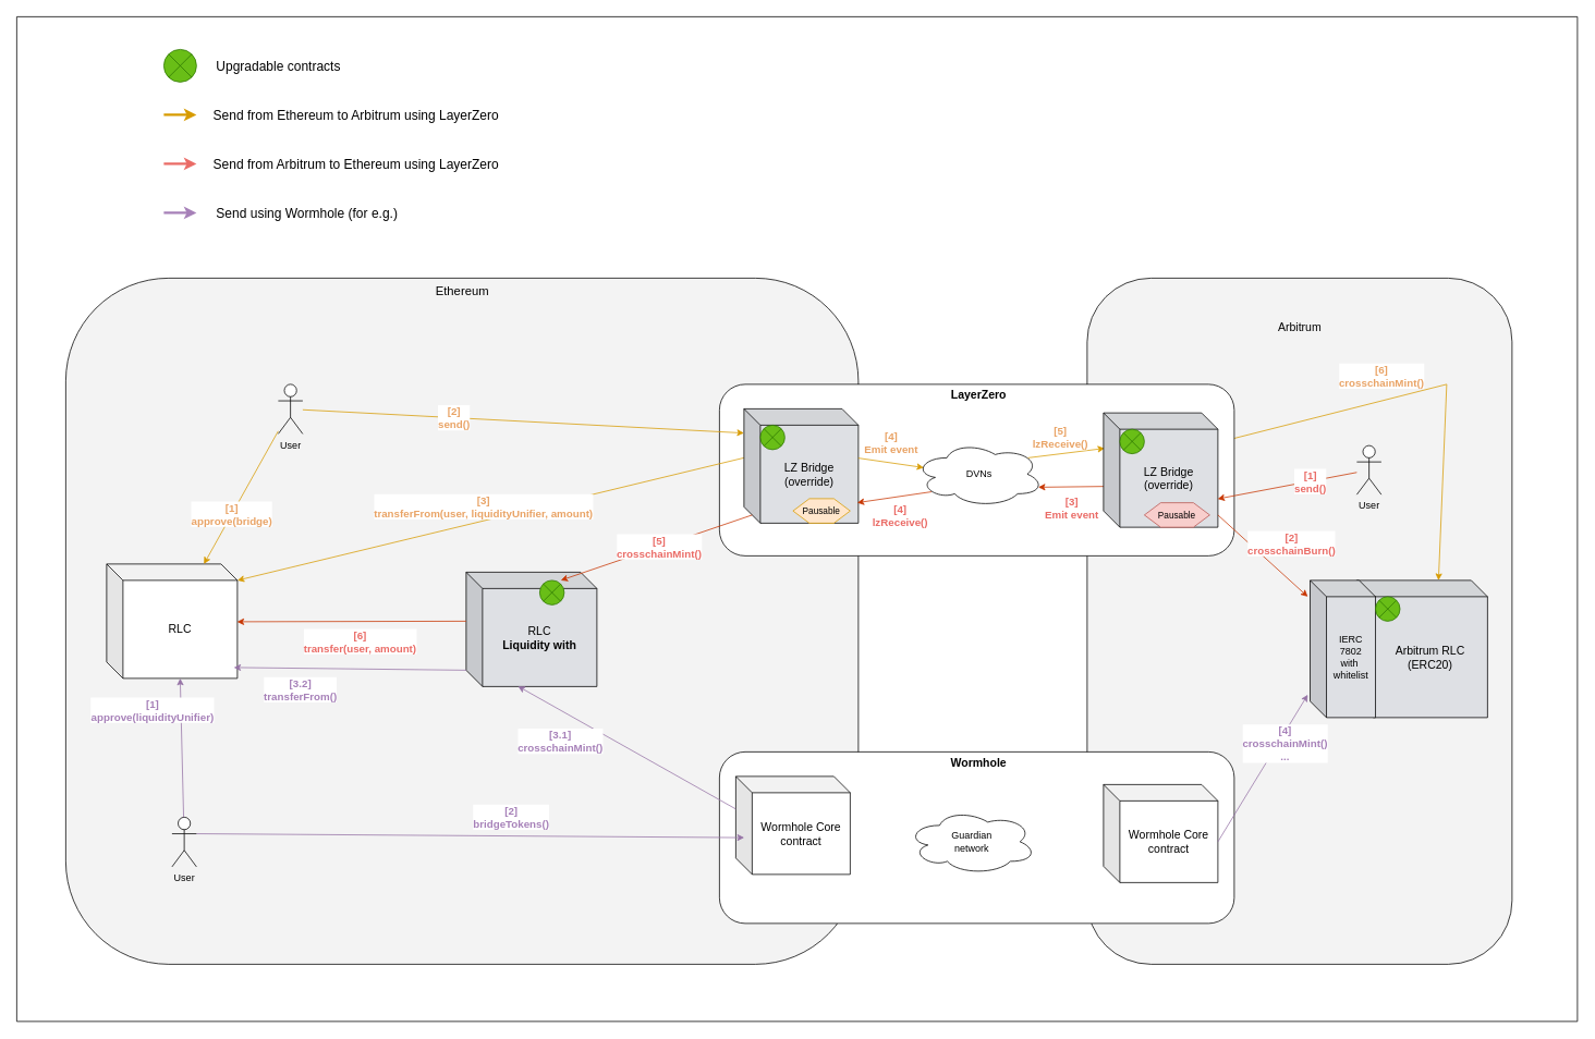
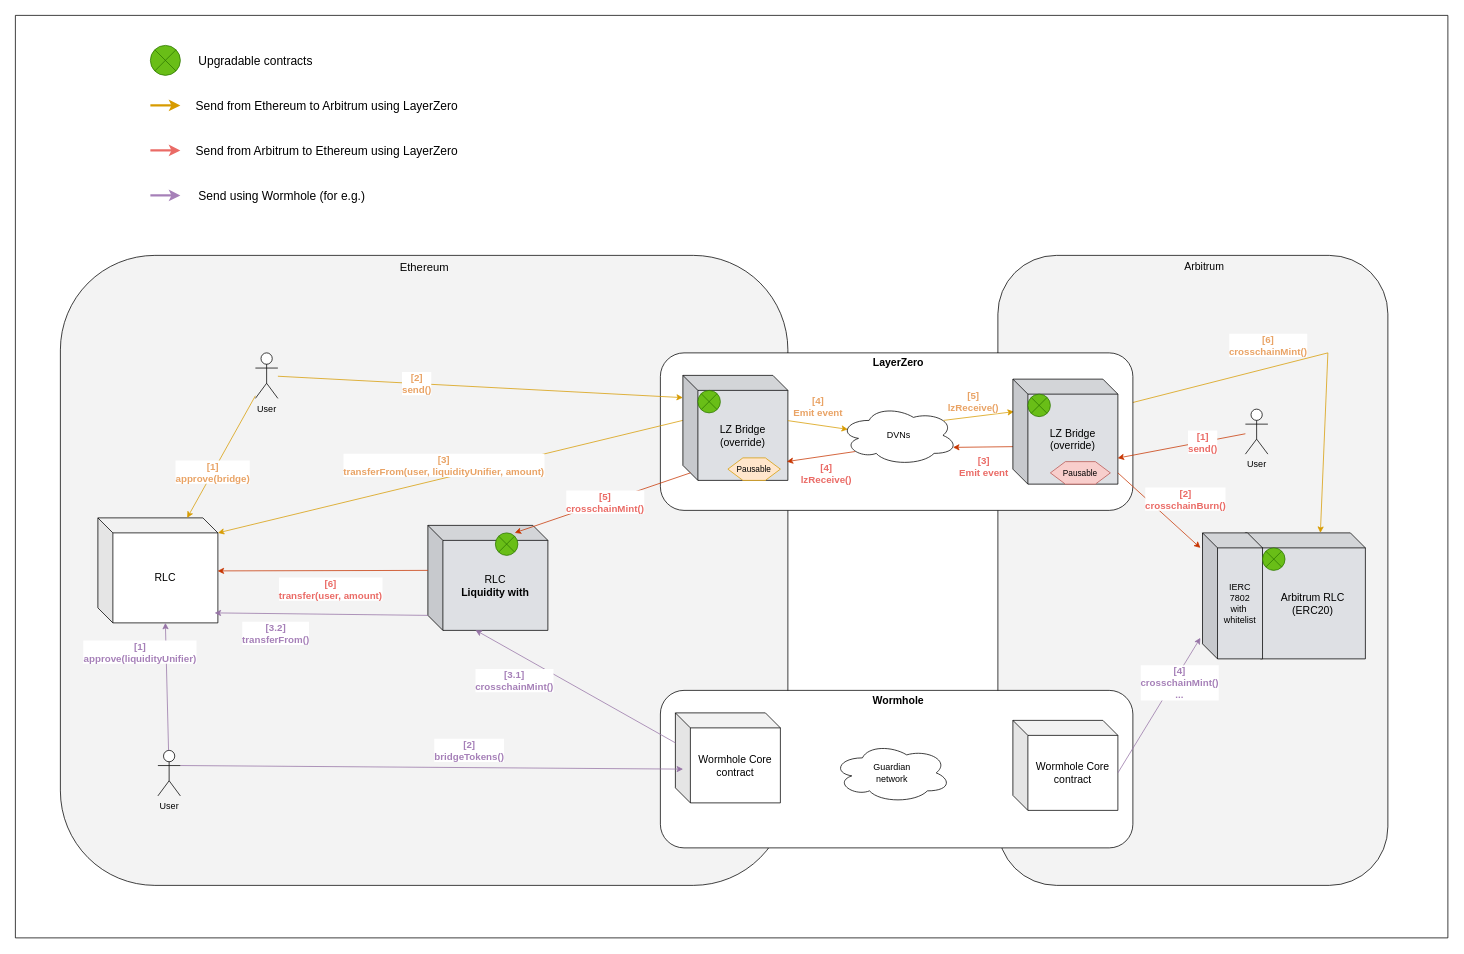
- <mxCell id="4" value="&lt;font style=&quot;font-size: 14px;&quot;&gt;Arbitrum&lt;/font&gt;" style="text;html=1;align=center;verticalAlign=middle;resizable=0;points=[];autosize=1;strokeColor=none;fillColor=none;" parent="2" vertex="1"><mxGeometry x="219.997" y="45" width="80" height="30" as="geometry" /></mxCell>
+ <mxCell id="4" value="&lt;font style=&quot;font-size: 14px;&quot;&gt;Arbitrum&lt;/font&gt;" style="text;html=1;align=center;verticalAlign=middle;resizable=0;points=[];autosize=1;strokeColor=none;fillColor=none;" parent="2" vertex="1"><mxGeometry x="234.997" width="80" height="30" as="geometry" /></mxCell>
